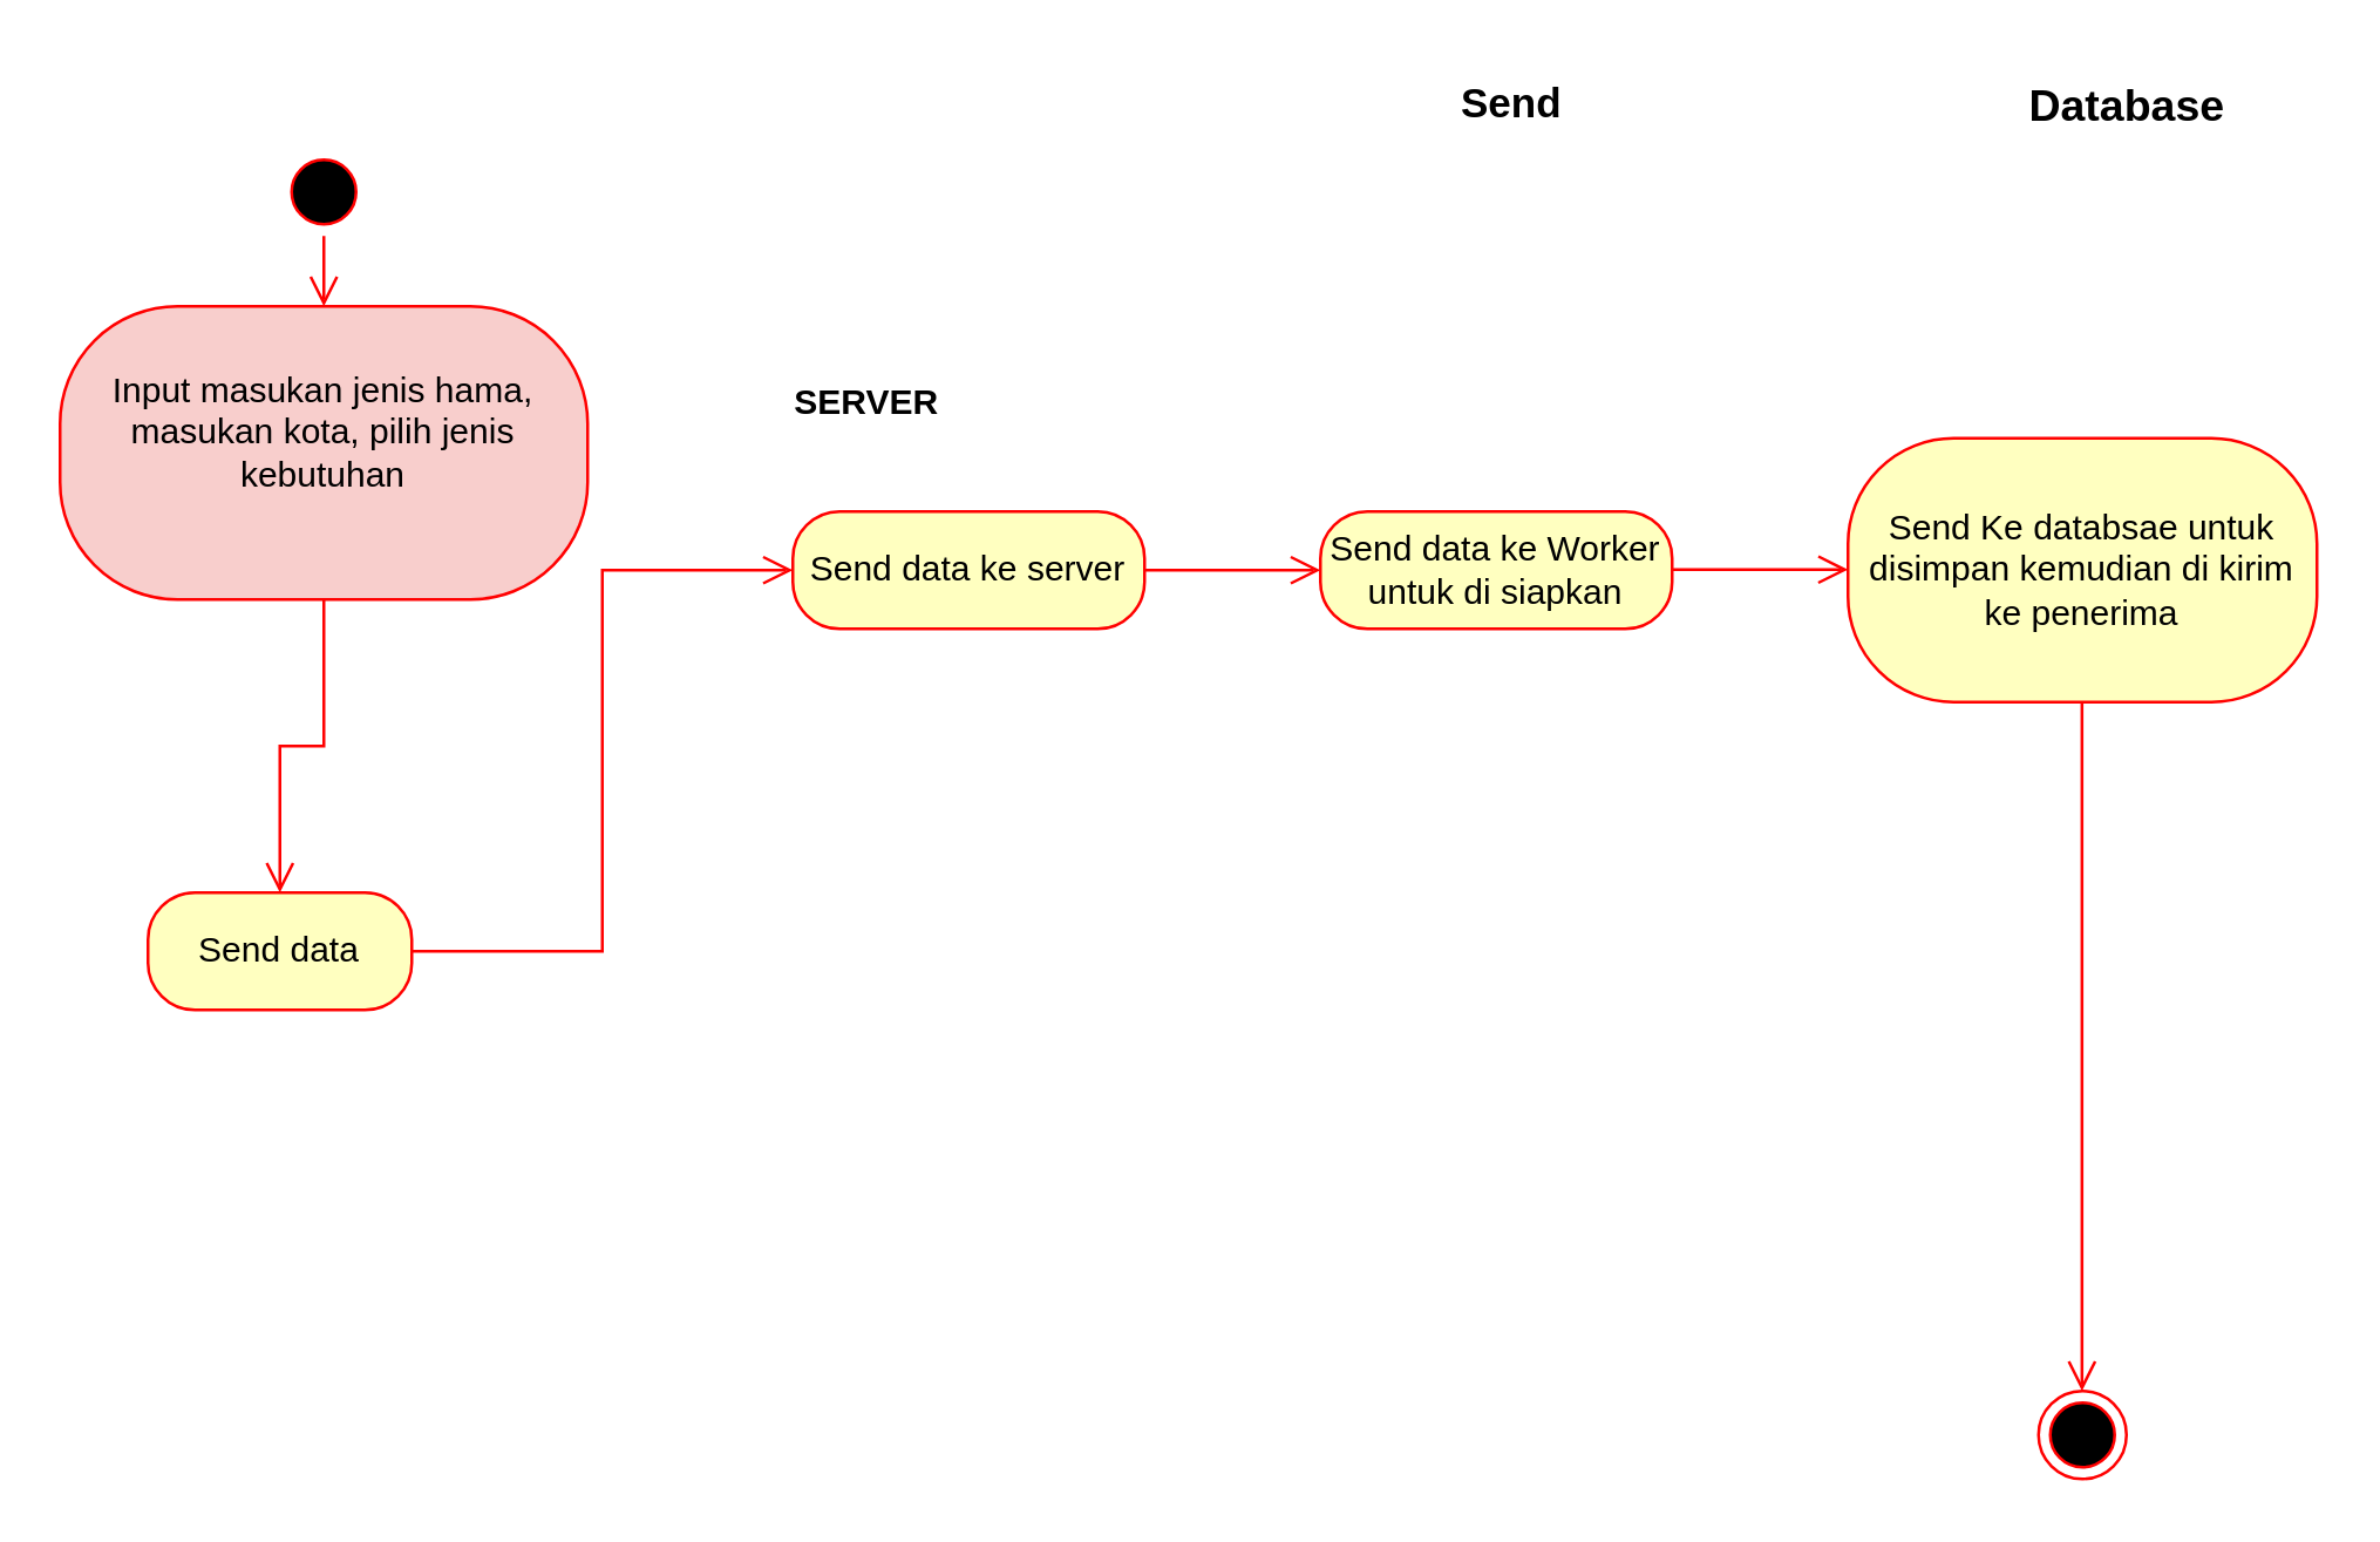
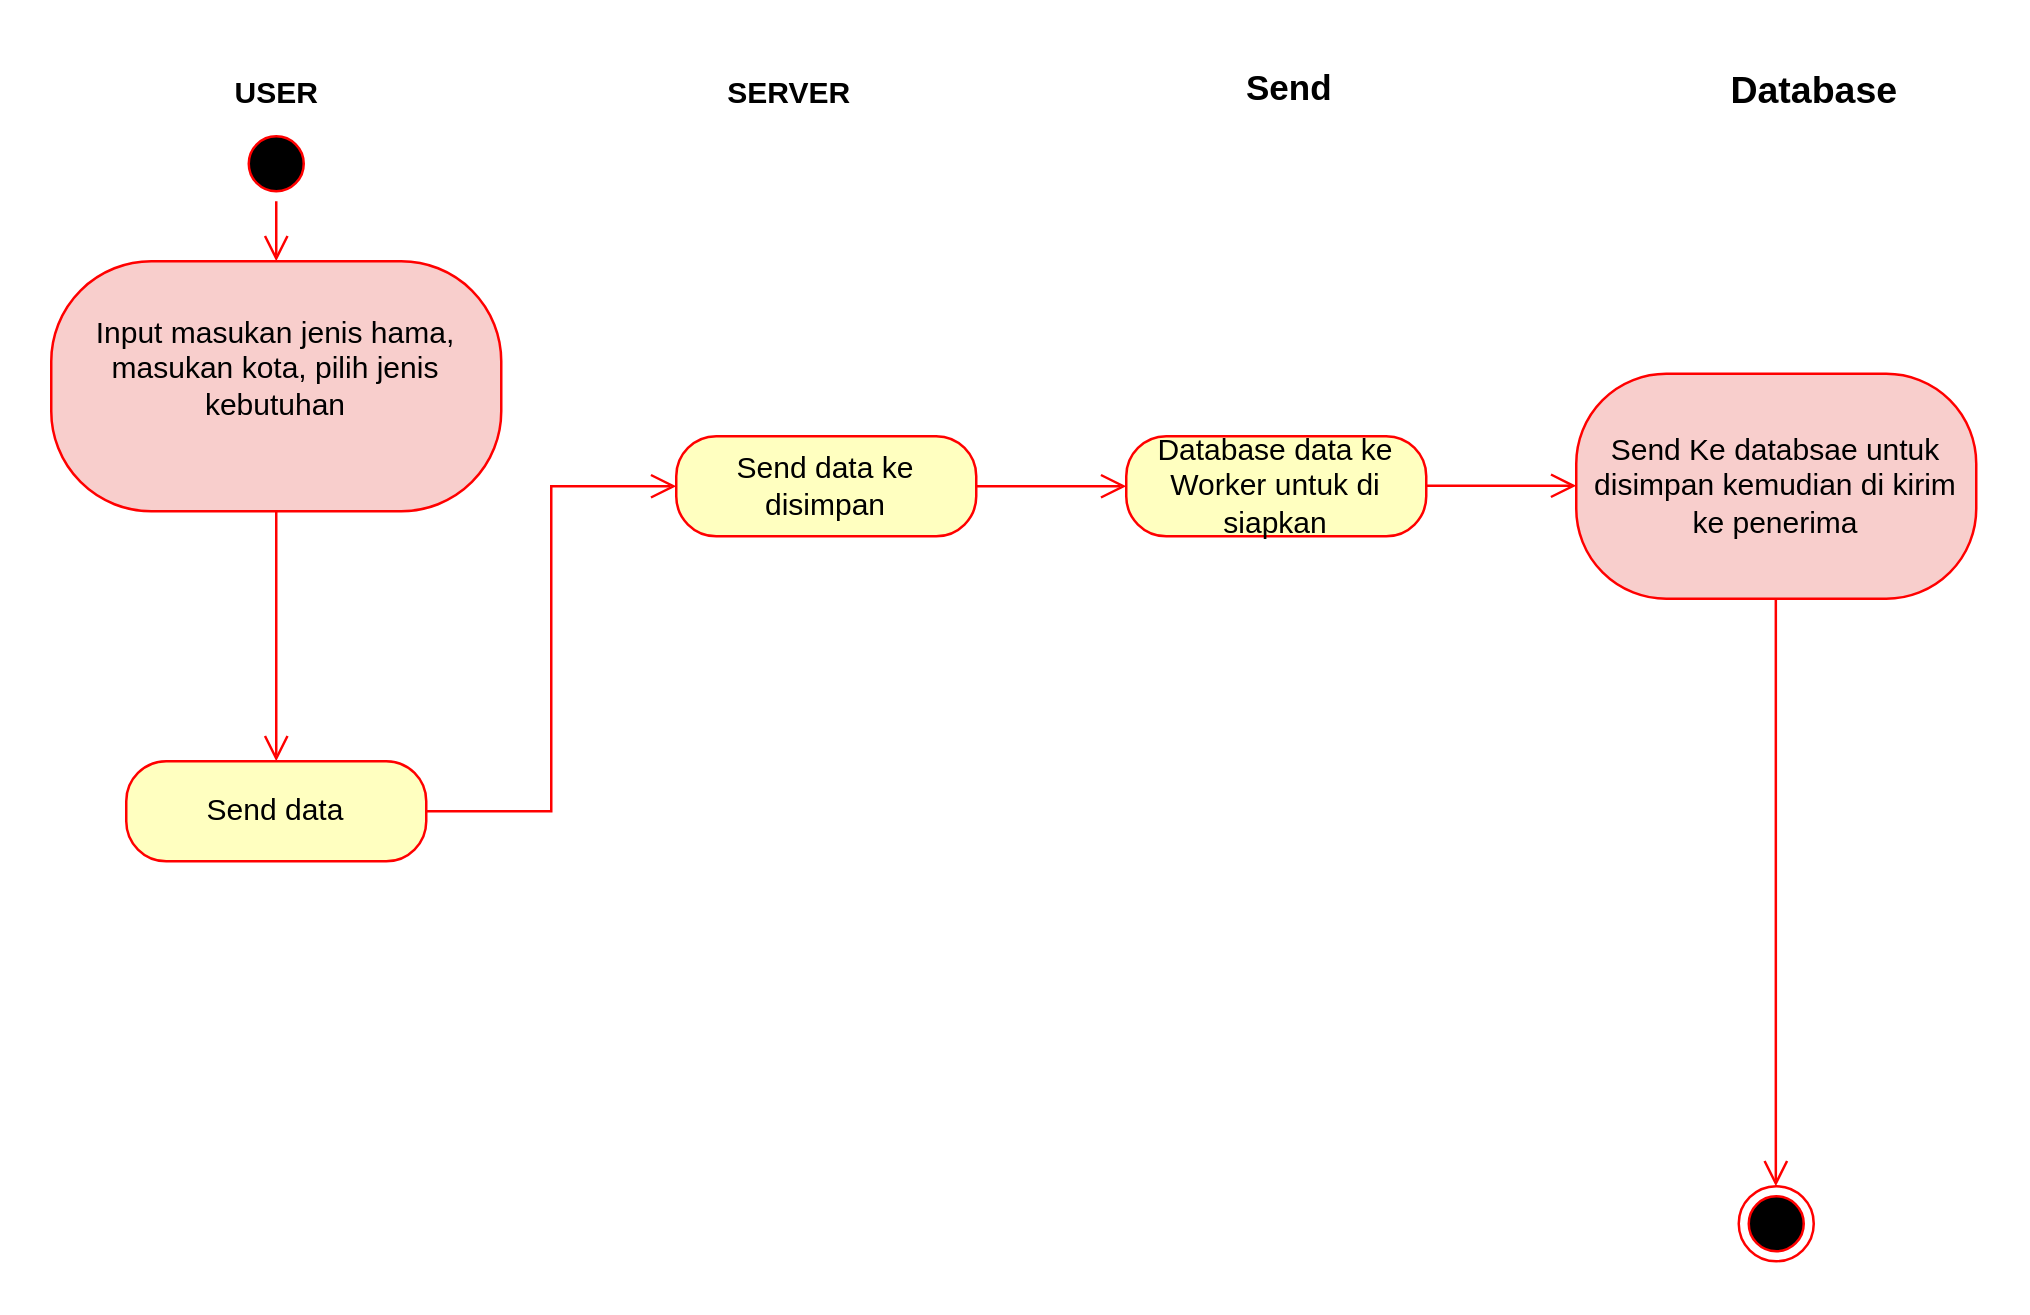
+ <mxCell id="4" value="USER" style="text;align=center;fontStyle=1;verticalAlign=middle;spacingLeft=3;spacingRight=3;strokeColor=none;rotatable=0;points=[[0,0.5],[1,0.5]];portConstraint=eastwest;html=1;" parent="1" vertex="1"><mxGeometry x="85" y="24" width="50" height="26" as="geometry" /></mxCell>
- <mxCell id="9" value="SERVER" style="text;align=center;fontStyle=1;verticalAlign=middle;spacingLeft=3;spacingRight=3;strokeColor=none;rotatable=0;points=[[0,0.5],[1,0.5]];portConstraint=eastwest;html=1;" parent="1" vertex="1"><mxGeometry x="265" y="124" width="60" height="26" as="geometry" /></mxCell>
+ <mxCell id="9" value="SERVER" style="text;align=center;fontStyle=1;verticalAlign=middle;spacingLeft=3;spacingRight=3;strokeColor=none;rotatable=0;points=[[0,0.5],[1,0.5]];portConstraint=eastwest;html=1;" parent="1" vertex="1"><mxGeometry x="285" y="24" width="60" height="26" as="geometry" /></mxCell>
- <mxCell id="10" value="Send data ke server" style="rounded=1;whiteSpace=wrap;html=1;arcSize=40;fontColor=#000000;fillColor=#ffffc0;strokeColor=#ff0000;" parent="1" vertex="1"><mxGeometry x="270" y="174" width="120" height="40" as="geometry" /></mxCell>
+ <mxCell id="10" value="Send data ke disimpan" style="rounded=1;whiteSpace=wrap;html=1;arcSize=40;fontColor=#000000;fillColor=#ffffc0;strokeColor=#ff0000;" parent="1" vertex="1"><mxGeometry x="270" y="174" width="120" height="40" as="geometry" /></mxCell>
- <mxCell id="14" value="Send data ke Worker untuk di siapkan" style="rounded=1;whiteSpace=wrap;html=1;arcSize=40;fontColor=#000000;fillColor=#ffffc0;strokeColor=#ff0000;" vertex="1" parent="1"><mxGeometry x="450" y="174" width="120" height="40" as="geometry" /></mxCell>
+ <mxCell id="14" value="Database data ke Worker untuk di siapkan" style="rounded=1;whiteSpace=wrap;html=1;arcSize=40;fontColor=#000000;fillColor=#ffffc0;strokeColor=#ff0000;" vertex="1" parent="1"><mxGeometry x="450" y="174" width="120" height="40" as="geometry" /></mxCell>
- <mxCell id="17" value="Send Ke databsae untuk disimpan kemudian di kirim ke penerima" style="rounded=1;whiteSpace=wrap;html=1;arcSize=40;fontColor=#000000;fillColor=#ffffc0;strokeColor=#ff0000;" vertex="1" parent="1"><mxGeometry x="630" y="149" width="160" height="90" as="geometry" /></mxCell>
+ <mxCell id="17" value="Send Ke databsae untuk disimpan kemudian di kirim ke penerima" style="rounded=1;whiteSpace=wrap;html=1;arcSize=40;fontColor=#000000;fillColor=#f8cecc;strokeColor=#ff0000;" vertex="1" parent="1"><mxGeometry x="630" y="149" width="160" height="90" as="geometry" /></mxCell>
- <mxCell id="7" value="Send data" style="rounded=1;whiteSpace=wrap;html=1;arcSize=40;fontColor=#000000;fillColor=#ffffc0;strokeColor=#ff0000;" parent="1" vertex="1"><mxGeometry x="50" y="304" width="90" height="40" as="geometry" /></mxCell>
+ <mxCell id="7" value="Send data" style="rounded=1;whiteSpace=wrap;html=1;arcSize=40;fontColor=#000000;fillColor=#ffffc0;strokeColor=#ff0000;" parent="1" vertex="1"><mxGeometry x="50" y="304" width="120" height="40" as="geometry" /></mxCell>
